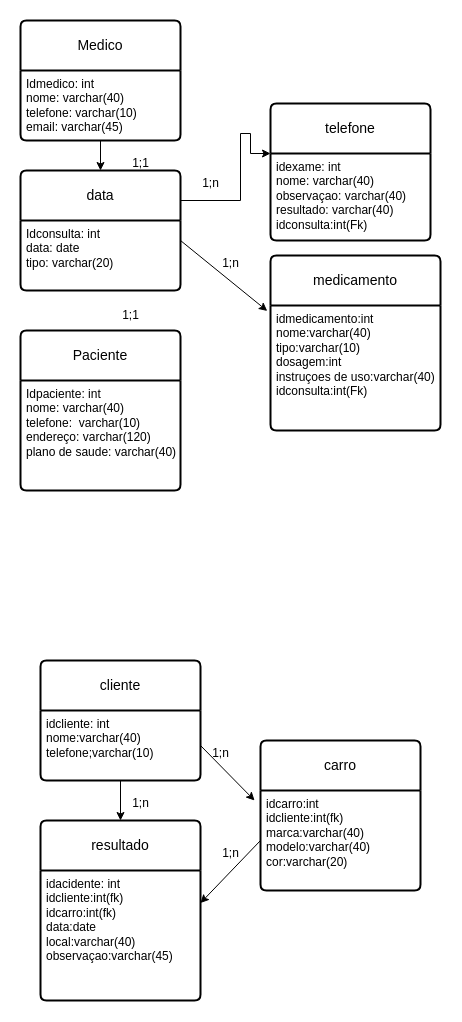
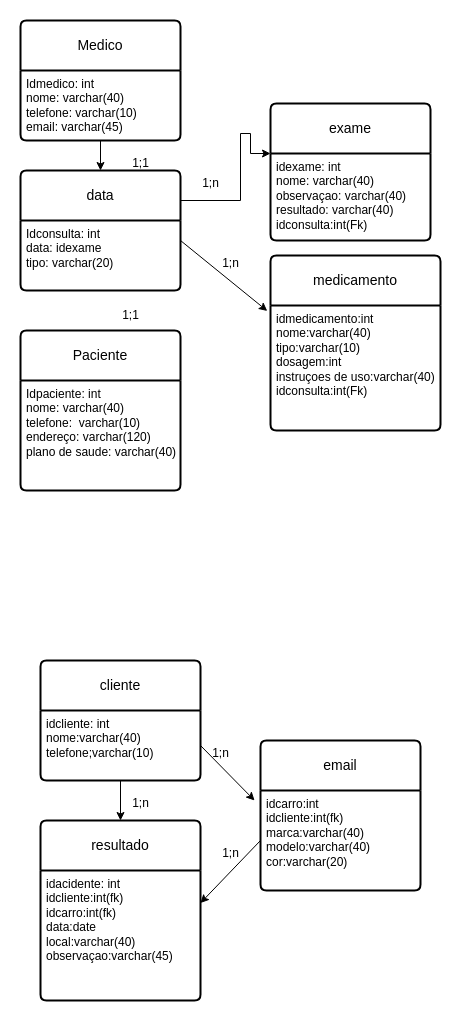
- <mxCell id="12" value="telefone" style="swimlane;childLayout=stackLayout;horizontal=1;startSize=50;horizontalStack=0;rounded=1;fontSize=14;fontStyle=0;strokeWidth=2;resizeParent=0;resizeLast=1;shadow=0;dashed=0;align=center;arcSize=4;whiteSpace=wrap;html=1;" vertex="1" parent="1"><mxGeometry x="270" y="103" width="160" height="137" as="geometry" /></mxCell>
+ <mxCell id="12" value="exame" style="swimlane;childLayout=stackLayout;horizontal=1;startSize=50;horizontalStack=0;rounded=1;fontSize=14;fontStyle=0;strokeWidth=2;resizeParent=0;resizeLast=1;shadow=0;dashed=0;align=center;arcSize=4;whiteSpace=wrap;html=1;" vertex="1" parent="1"><mxGeometry x="270" y="103" width="160" height="137" as="geometry" /></mxCell>
- <mxCell id="6" value="Idconsulta: int&lt;div&gt;data: date&lt;/div&gt;&lt;div&gt;tipo: varchar(20)&lt;/div&gt;" style="align=left;strokeColor=none;fillColor=none;spacingLeft=4;fontSize=12;verticalAlign=top;resizable=0;rotatable=0;part=1;html=1;" vertex="1" parent="5"><mxGeometry y="50" width="160" height="70" as="geometry" /></mxCell>
+ <mxCell id="6" value="Idconsulta: int&lt;div&gt;data: idexame&lt;/div&gt;&lt;div&gt;tipo: varchar(20)&lt;/div&gt;" style="align=left;strokeColor=none;fillColor=none;spacingLeft=4;fontSize=12;verticalAlign=top;resizable=0;rotatable=0;part=1;html=1;" vertex="1" parent="5"><mxGeometry y="50" width="160" height="70" as="geometry" /></mxCell>
- <mxCell id="19" value="carro" style="swimlane;childLayout=stackLayout;horizontal=1;startSize=50;horizontalStack=0;rounded=1;fontSize=14;fontStyle=0;strokeWidth=2;resizeParent=0;resizeLast=1;shadow=0;dashed=0;align=center;arcSize=4;whiteSpace=wrap;html=1;" vertex="1" parent="1"><mxGeometry x="260" y="740" width="160" height="150" as="geometry" /></mxCell>
+ <mxCell id="19" value="email" style="swimlane;childLayout=stackLayout;horizontal=1;startSize=50;horizontalStack=0;rounded=1;fontSize=14;fontStyle=0;strokeWidth=2;resizeParent=0;resizeLast=1;shadow=0;dashed=0;align=center;arcSize=4;whiteSpace=wrap;html=1;" vertex="1" parent="1"><mxGeometry x="260" y="740" width="160" height="150" as="geometry" /></mxCell>
